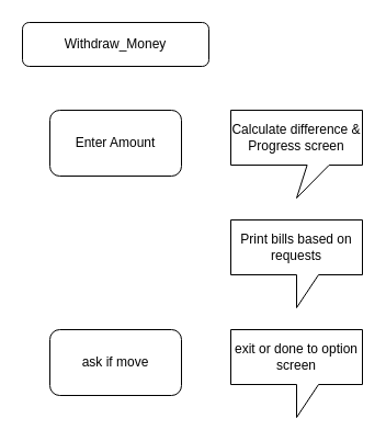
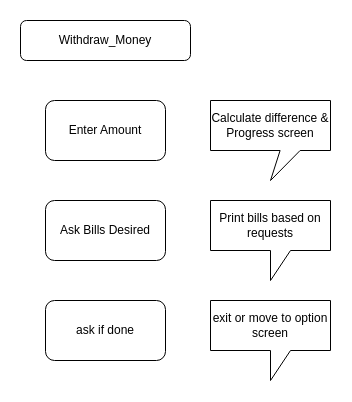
+ <mxCell id="4" value="Ask Bills Desired" style="rounded=1;whiteSpace=wrap;html=1;" vertex="1" parent="1"><mxGeometry x="45" y="200" width="120" height="60" as="geometry" /></mxCell>
- <mxCell id="7" value="exit or done to option screen" style="shape=callout;whiteSpace=wrap;html=1;perimeter=calloutPerimeter;" vertex="1" parent="1"><mxGeometry x="210" y="300" width="120" height="80" as="geometry" /></mxCell>
+ <mxCell id="7" value="exit or move to option screen" style="shape=callout;whiteSpace=wrap;html=1;perimeter=calloutPerimeter;" vertex="1" parent="1"><mxGeometry x="210" y="300" width="120" height="80" as="geometry" /></mxCell>
- <mxCell id="3" value="ask if move" style="rounded=1;whiteSpace=wrap;html=1;" vertex="1" parent="1"><mxGeometry x="45" y="300" width="120" height="60" as="geometry" /></mxCell>
+ <mxCell id="3" value="ask if done" style="rounded=1;whiteSpace=wrap;html=1;" vertex="1" parent="1"><mxGeometry x="45" y="300" width="120" height="60" as="geometry" /></mxCell>
